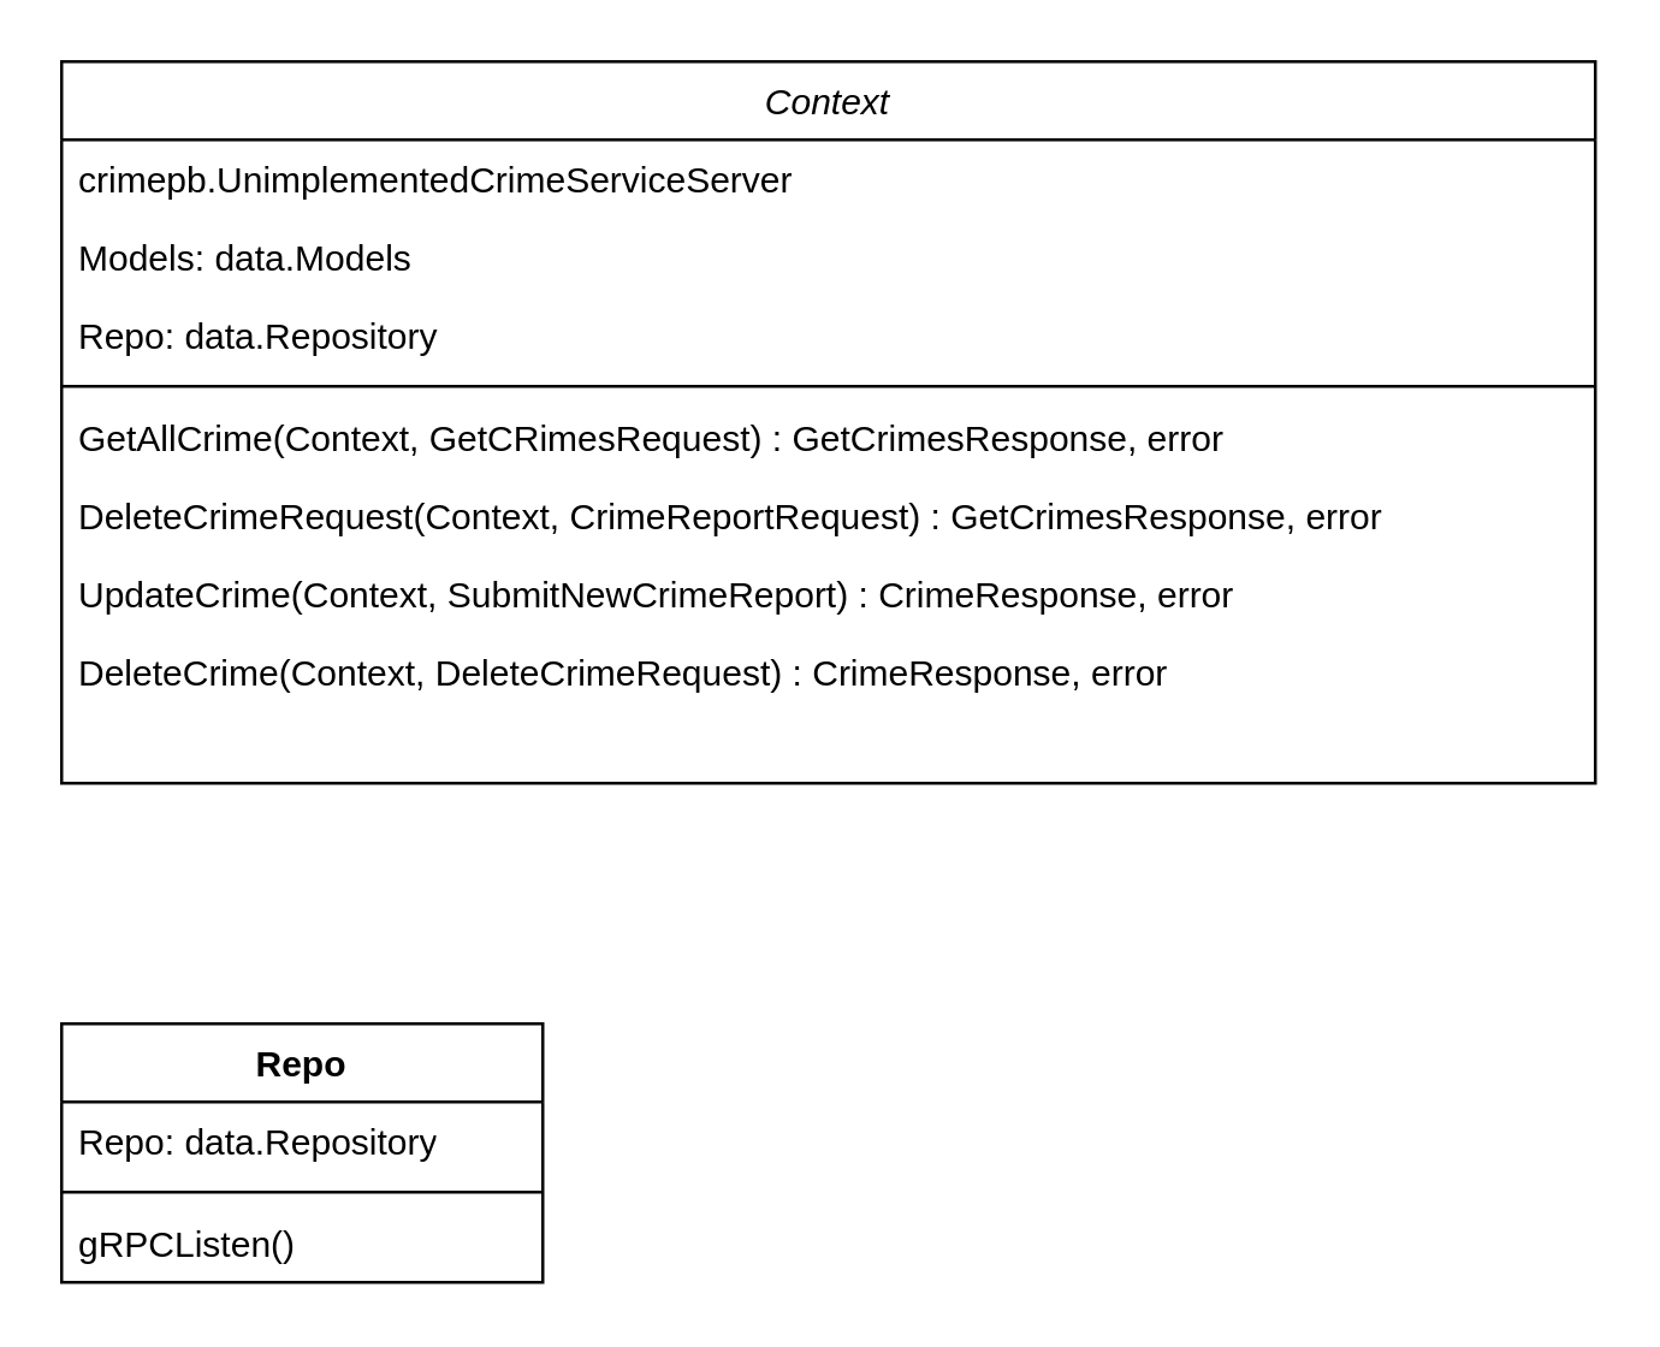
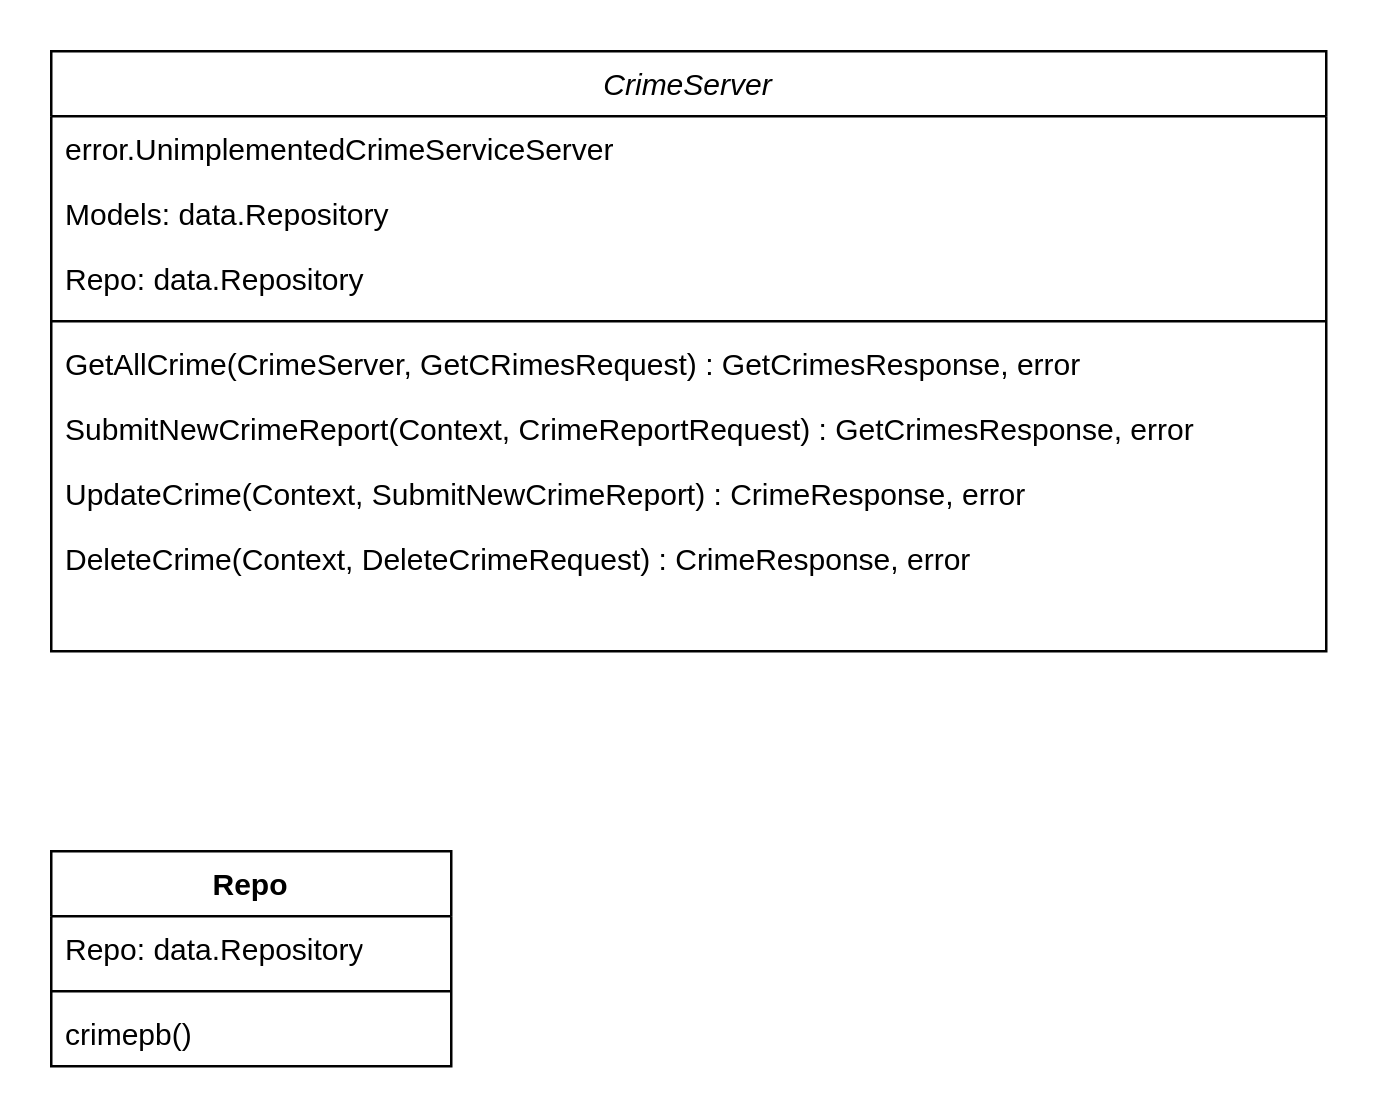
- <mxCell id="2" value="Context" style="swimlane;fontStyle=2;align=center;verticalAlign=top;childLayout=stackLayout;horizontal=1;startSize=26;horizontalStack=0;resizeParent=1;resizeLast=0;collapsible=1;marginBottom=0;rounded=0;shadow=0;strokeWidth=1;" parent="1" vertex="1"><mxGeometry x="20" y="20" width="510" height="240" as="geometry"><mxRectangle x="230" y="140" width="160" height="26" as="alternateBounds" /></mxGeometry></mxCell>
+ <mxCell id="2" value="CrimeServer" style="swimlane;fontStyle=2;align=center;verticalAlign=top;childLayout=stackLayout;horizontal=1;startSize=26;horizontalStack=0;resizeParent=1;resizeLast=0;collapsible=1;marginBottom=0;rounded=0;shadow=0;strokeWidth=1;" parent="1" vertex="1"><mxGeometry x="20" y="20" width="510" height="240" as="geometry"><mxRectangle x="230" y="140" width="160" height="26" as="alternateBounds" /></mxGeometry></mxCell>
- <mxCell id="3" value="crimepb.UnimplementedCrimeServiceServer" style="text;align=left;verticalAlign=top;spacingLeft=4;spacingRight=4;overflow=hidden;rotatable=0;points=[[0,0.5],[1,0.5]];portConstraint=eastwest;" parent="2" vertex="1"><mxGeometry y="26" width="510" height="26" as="geometry" /></mxCell>
+ <mxCell id="3" value="error.UnimplementedCrimeServiceServer" style="text;align=left;verticalAlign=top;spacingLeft=4;spacingRight=4;overflow=hidden;rotatable=0;points=[[0,0.5],[1,0.5]];portConstraint=eastwest;" parent="2" vertex="1"><mxGeometry y="26" width="510" height="26" as="geometry" /></mxCell>
- <mxCell id="4" value="Models: data.Models  " style="text;align=left;verticalAlign=top;spacingLeft=4;spacingRight=4;overflow=hidden;rotatable=0;points=[[0,0.5],[1,0.5]];portConstraint=eastwest;rounded=0;shadow=0;html=0;" parent="2" vertex="1"><mxGeometry y="52" width="510" height="26" as="geometry" /></mxCell>
+ <mxCell id="4" value="Models: data.Repository  " style="text;align=left;verticalAlign=top;spacingLeft=4;spacingRight=4;overflow=hidden;rotatable=0;points=[[0,0.5],[1,0.5]];portConstraint=eastwest;rounded=0;shadow=0;html=0;" parent="2" vertex="1"><mxGeometry y="52" width="510" height="26" as="geometry" /></mxCell>
- <mxCell id="7" value="GetAllCrime(Context, GetCRimesRequest) : GetCrimesResponse, error" style="text;align=left;verticalAlign=top;spacingLeft=4;spacingRight=4;overflow=hidden;rotatable=0;points=[[0,0.5],[1,0.5]];portConstraint=eastwest;" parent="2" vertex="1"><mxGeometry y="112" width="510" height="26" as="geometry" /></mxCell>
+ <mxCell id="7" value="GetAllCrime(CrimeServer, GetCRimesRequest) : GetCrimesResponse, error" style="text;align=left;verticalAlign=top;spacingLeft=4;spacingRight=4;overflow=hidden;rotatable=0;points=[[0,0.5],[1,0.5]];portConstraint=eastwest;" parent="2" vertex="1"><mxGeometry y="112" width="510" height="26" as="geometry" /></mxCell>
- <mxCell id="8" value="DeleteCrimeRequest(Context, CrimeReportRequest) : GetCrimesResponse, error" style="text;align=left;verticalAlign=top;spacingLeft=4;spacingRight=4;overflow=hidden;rotatable=0;points=[[0,0.5],[1,0.5]];portConstraint=eastwest;" vertex="1" parent="2"><mxGeometry y="138" width="510" height="26" as="geometry" /></mxCell>
+ <mxCell id="8" value="SubmitNewCrimeReport(Context, CrimeReportRequest) : GetCrimesResponse, error" style="text;align=left;verticalAlign=top;spacingLeft=4;spacingRight=4;overflow=hidden;rotatable=0;points=[[0,0.5],[1,0.5]];portConstraint=eastwest;" vertex="1" parent="2"><mxGeometry y="138" width="510" height="26" as="geometry" /></mxCell>
- <mxCell id="14" value="gRPCListen()" style="text;strokeColor=none;fillColor=none;align=left;verticalAlign=top;spacingLeft=4;spacingRight=4;overflow=hidden;rotatable=0;points=[[0,0.5],[1,0.5]];portConstraint=eastwest;whiteSpace=wrap;html=1;" vertex="1" parent="11"><mxGeometry y="60" width="160" height="26" as="geometry" /></mxCell>
+ <mxCell id="14" value="crimepb()" style="text;strokeColor=none;fillColor=none;align=left;verticalAlign=top;spacingLeft=4;spacingRight=4;overflow=hidden;rotatable=0;points=[[0,0.5],[1,0.5]];portConstraint=eastwest;whiteSpace=wrap;html=1;" vertex="1" parent="11"><mxGeometry y="60" width="160" height="26" as="geometry" /></mxCell>
